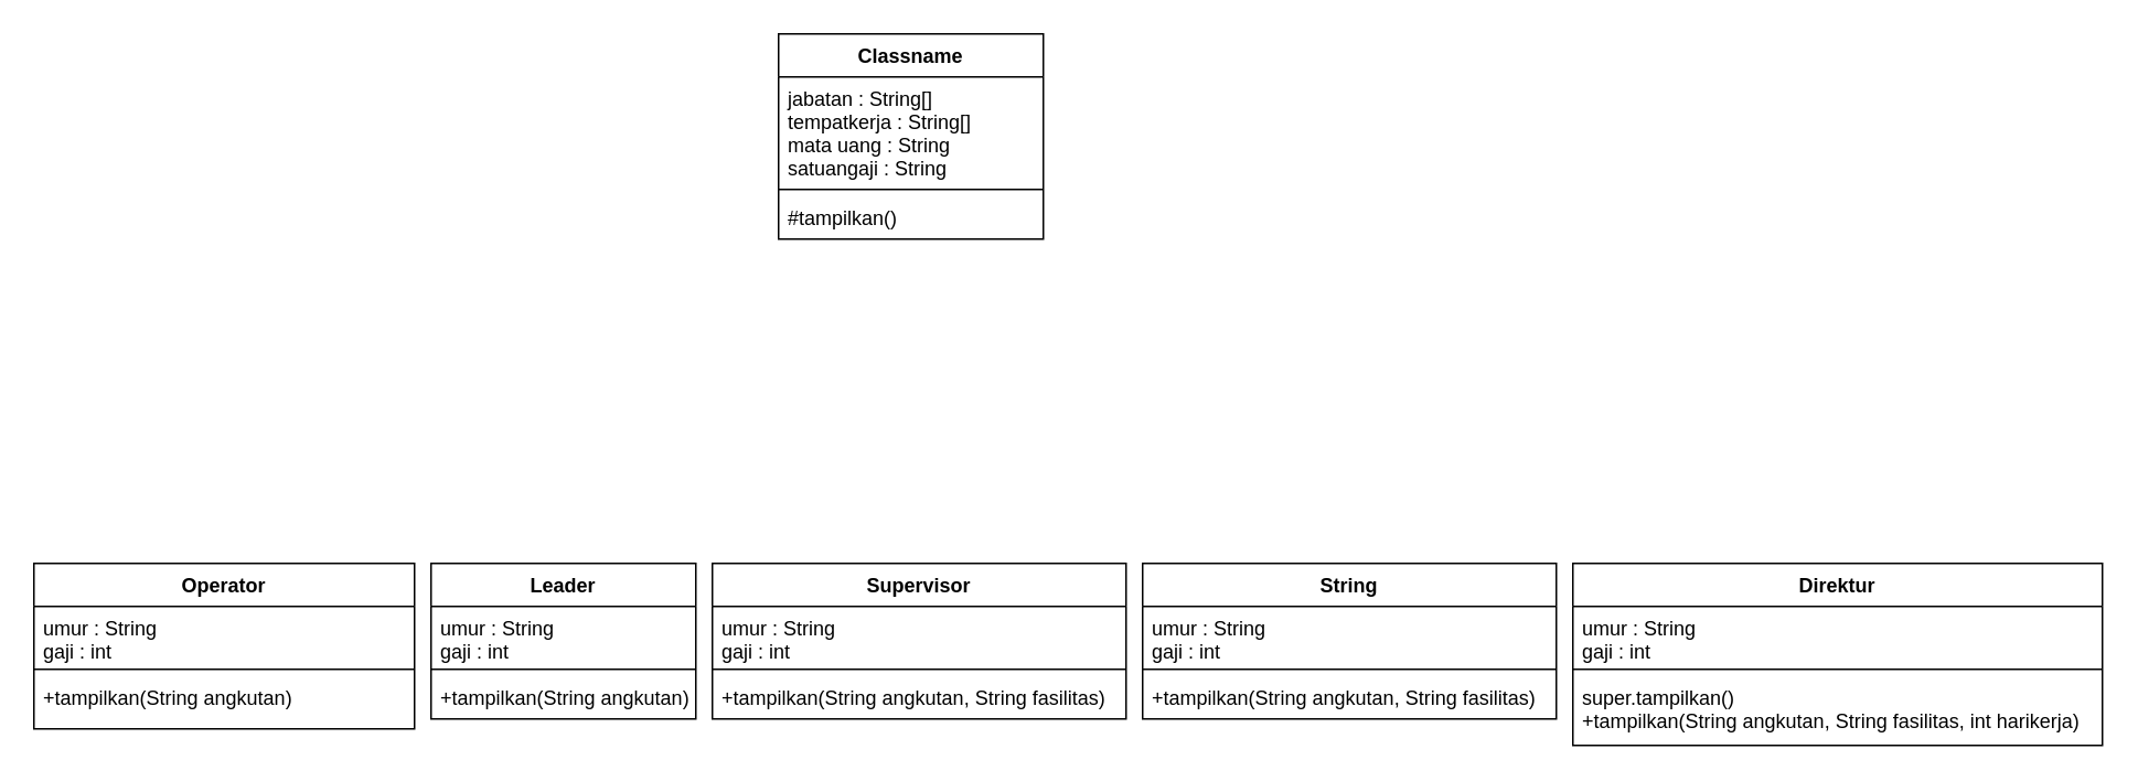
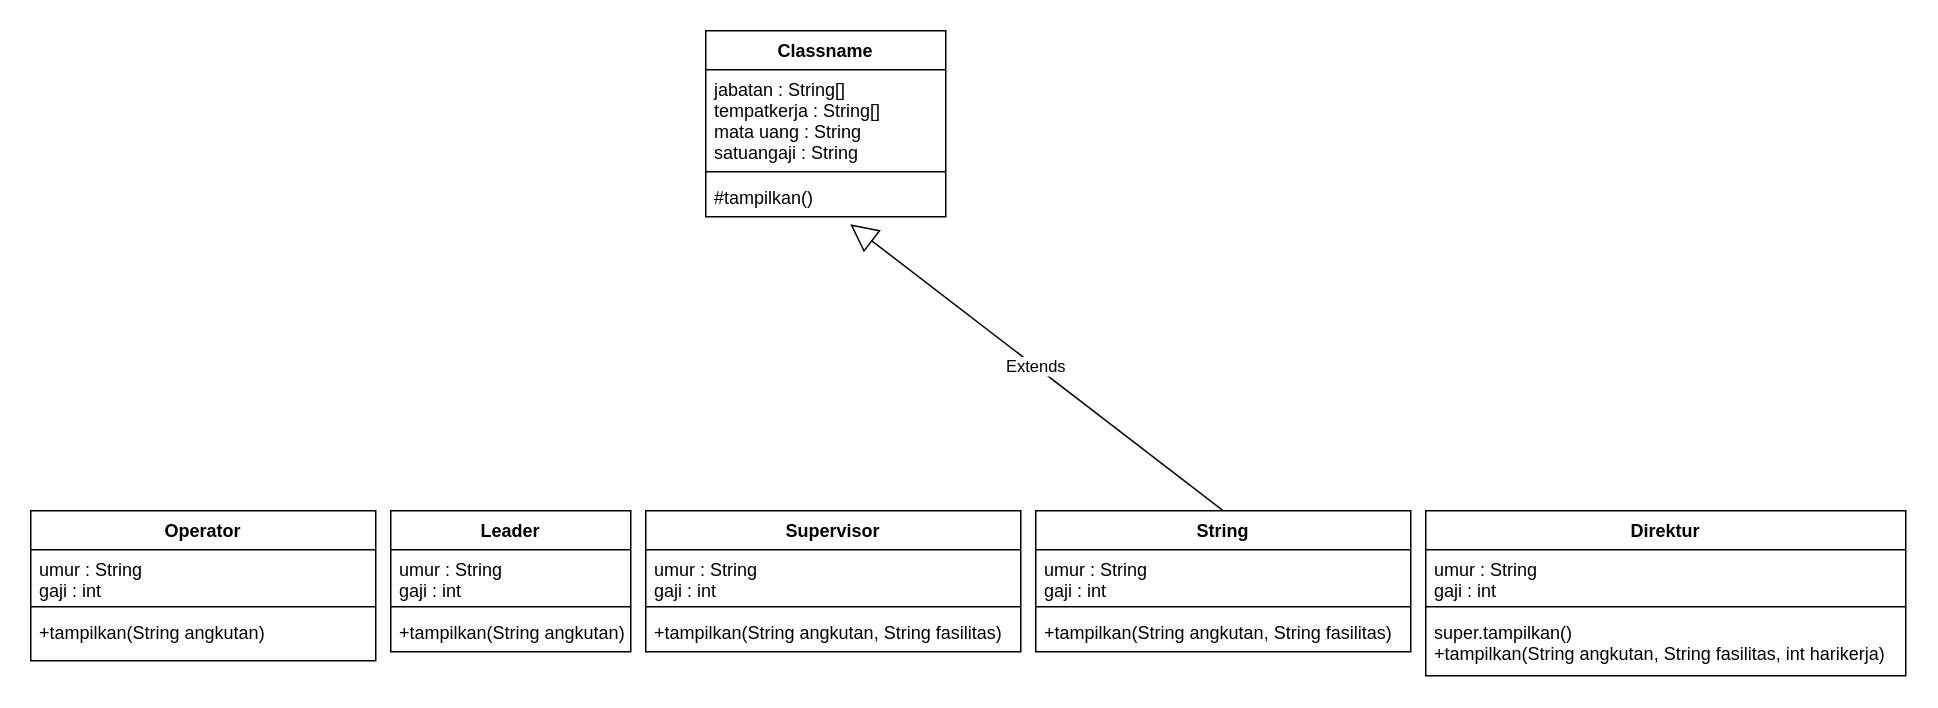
+ <mxCell id="26" value="Extends" style="endArrow=block;endSize=16;endFill=0;html=1;entryX=0.602;entryY=1.192;entryDx=0;entryDy=0;entryPerimeter=0;exitX=0.5;exitY=0;exitDx=0;exitDy=0;" edge="1" parent="1" source="14" target="25"><mxGeometry width="160" relative="1" as="geometry"><mxPoint x="600" y="380" as="sourcePoint" /><mxPoint x="760" y="380" as="targetPoint" /></mxGeometry></mxCell>
